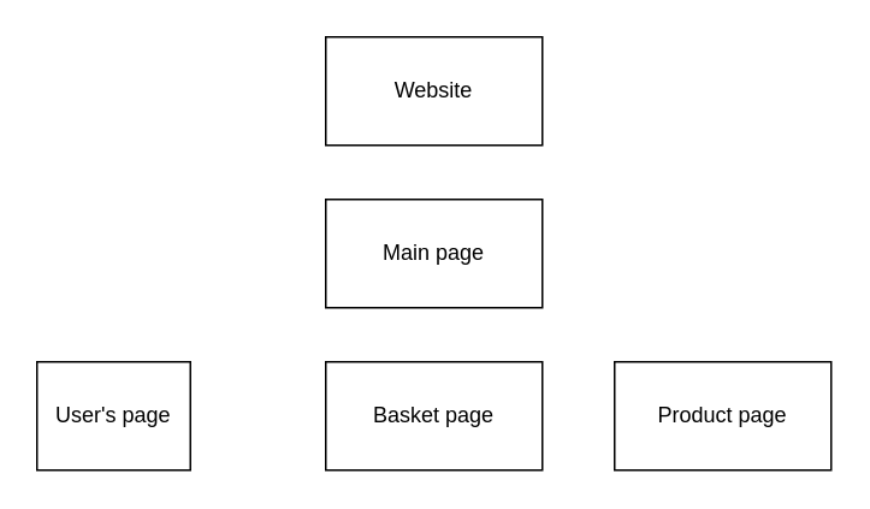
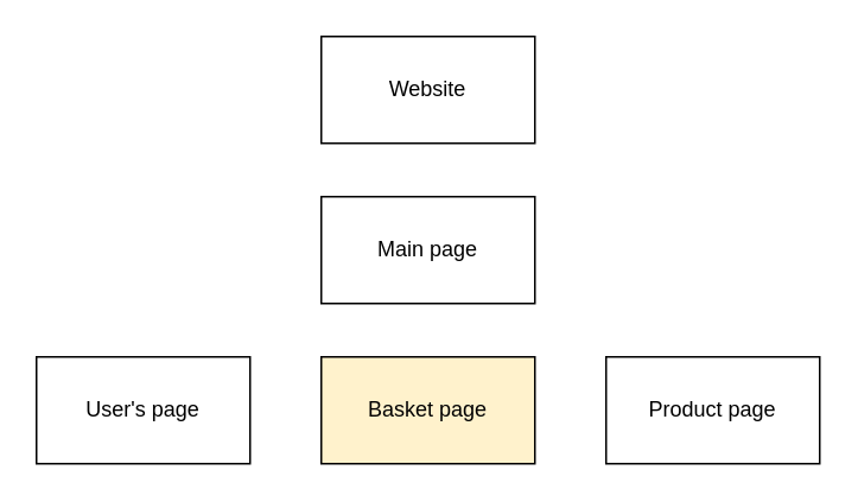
- <mxCell id="4" value="User's page" style="rounded=0;whiteSpace=wrap;html=1;" vertex="1" parent="1"><mxGeometry x="20" y="200" width="85" height="60" as="geometry" /></mxCell>
+ <mxCell id="4" value="User's page" style="rounded=0;whiteSpace=wrap;html=1;" vertex="1" parent="1"><mxGeometry x="20" y="200" width="120" height="60" as="geometry" /></mxCell>
- <mxCell id="5" value="Basket page" style="rounded=0;whiteSpace=wrap;html=1;" vertex="1" parent="1"><mxGeometry x="180" y="200" width="120" height="60" as="geometry" /></mxCell>
+ <mxCell id="5" value="Basket page" style="rounded=0;whiteSpace=wrap;html=1;fillColor=#fff2cc;" vertex="1" parent="1"><mxGeometry x="180" y="200" width="120" height="60" as="geometry" /></mxCell>
